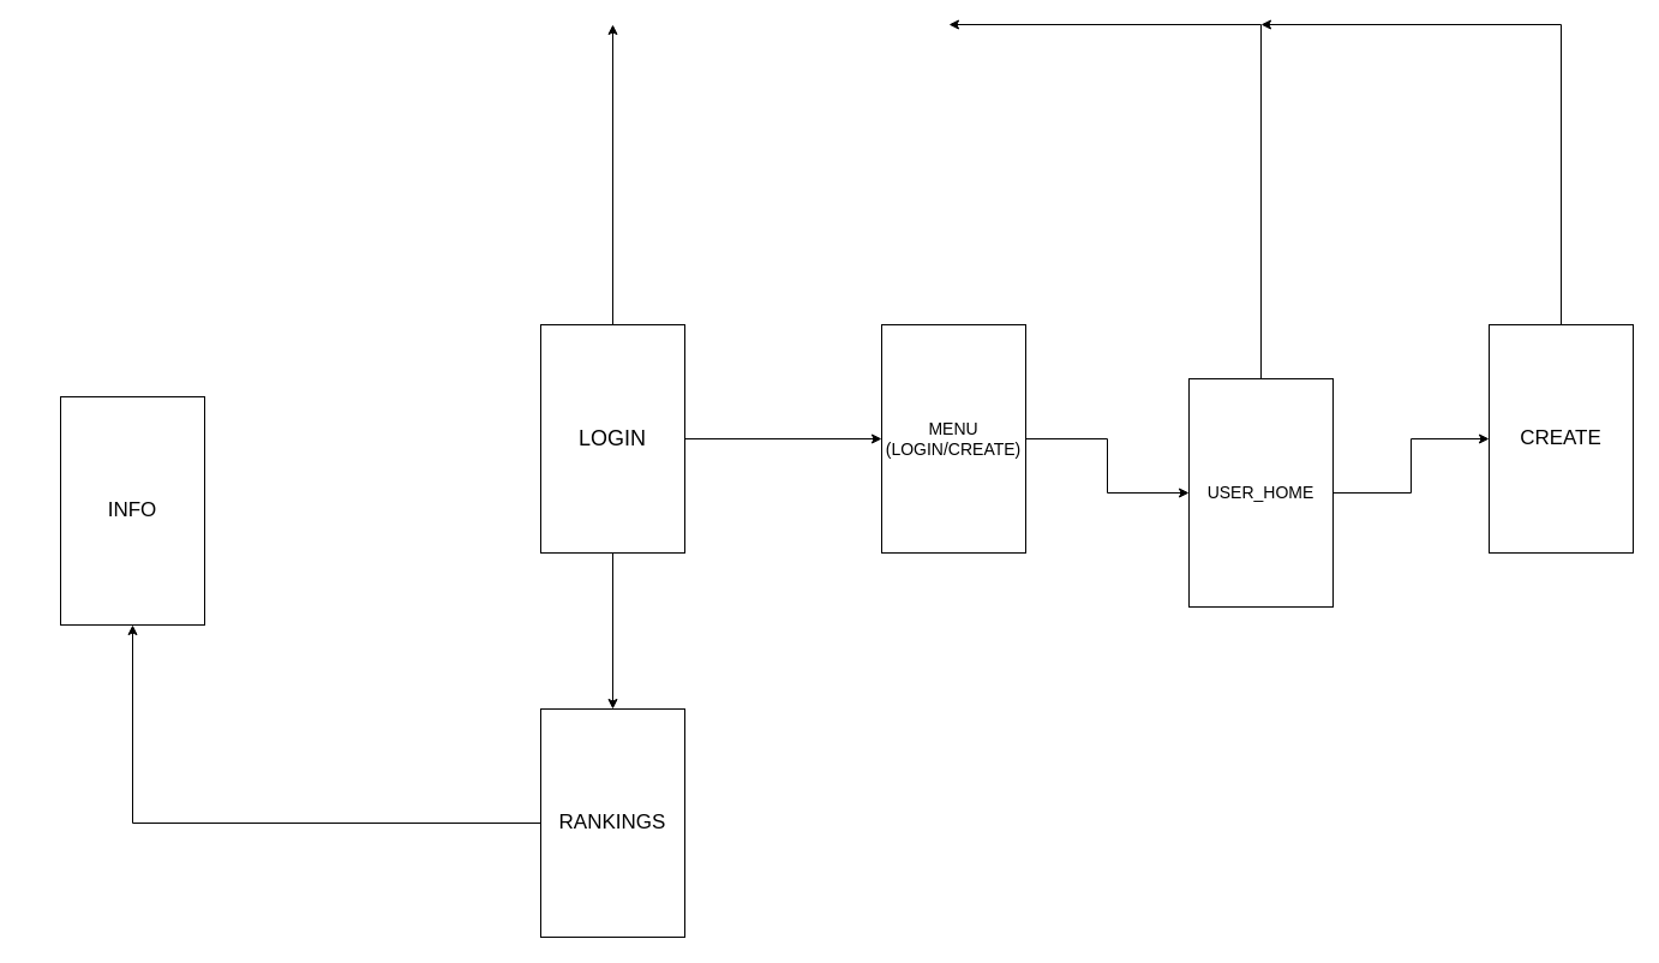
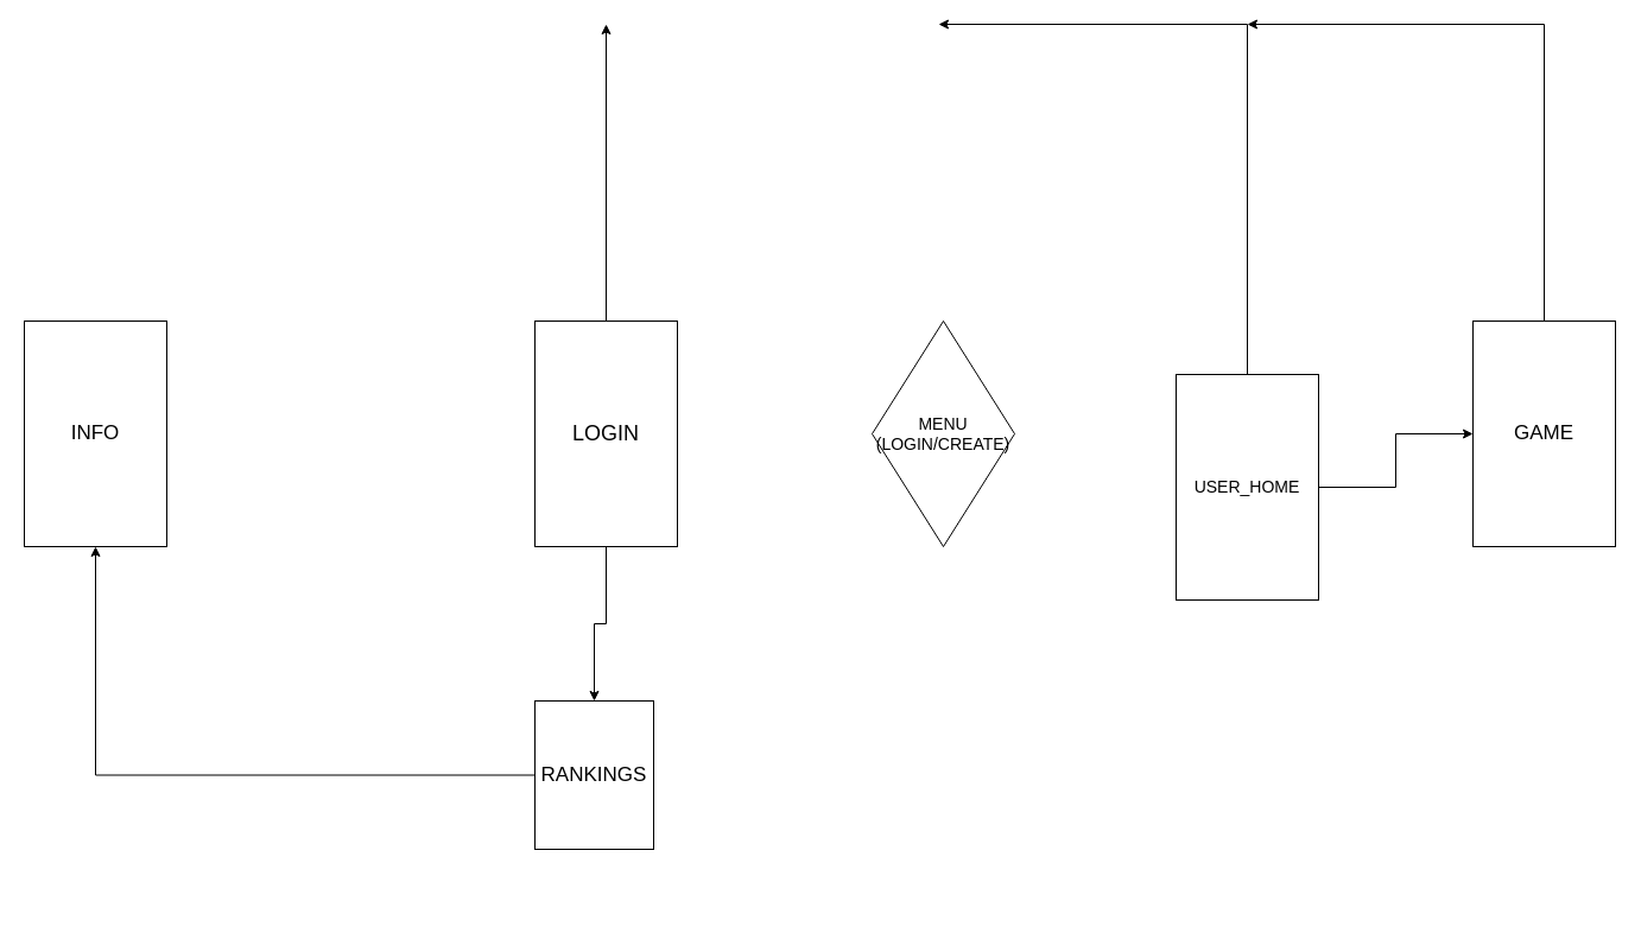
- <mxCell id="2" style="edgeStyle=orthogonalEdgeStyle;rounded=0;orthogonalLoop=1;jettySize=auto;html=1;fontSize=14;entryX=0;entryY=0.5;entryDx=0;entryDy=0;" parent="1" source="5" target="7" edge="1"><mxGeometry relative="1" as="geometry" /></mxCell>
- <mxCell id="7" value="MENU (LOGIN/CREATE)" style="rounded=0;whiteSpace=wrap;html=1;fontSize=14;" parent="1" vertex="1"><mxGeometry x="734" y="270" width="120" height="190" as="geometry" /></mxCell>
+ <mxCell id="7" value="MENU (LOGIN/CREATE)" style="rhombus;whiteSpace=wrap;html=1;fontSize=14;" parent="1" vertex="1"><mxGeometry x="734" y="270" width="120" height="190" as="geometry" /></mxCell>
- <mxCell id="12" value="CREATE" style="rounded=0;whiteSpace=wrap;html=1;fontSize=17;" parent="1" vertex="1"><mxGeometry x="1240" y="270" width="120" height="190" as="geometry" /></mxCell>
+ <mxCell id="12" value="GAME" style="rounded=0;whiteSpace=wrap;html=1;fontSize=17;" parent="1" vertex="1"><mxGeometry x="1240" y="270" width="120" height="190" as="geometry" /></mxCell>
- <mxCell id="6" style="edgeStyle=orthogonalEdgeStyle;rounded=0;orthogonalLoop=1;jettySize=auto;html=1;fontSize=14;" parent="1" source="7" target="10" edge="1"><mxGeometry relative="1" as="geometry" /></mxCell>
- <mxCell id="15" value="INFO" style="rounded=0;whiteSpace=wrap;html=1;fontSize=17;" parent="1" vertex="1"><mxGeometry x="50" y="330" width="120" height="190" as="geometry" /></mxCell>
+ <mxCell id="15" value="INFO" style="rounded=0;whiteSpace=wrap;html=1;fontSize=17;" parent="1" vertex="1"><mxGeometry x="20" y="270" width="120" height="190" as="geometry" /></mxCell>
- <mxCell id="14" value="RANKINGS" style="rounded=0;whiteSpace=wrap;html=1;fontSize=17;" parent="1" vertex="1"><mxGeometry x="450" y="590" width="120" height="190" as="geometry" /></mxCell>
+ <mxCell id="14" value="RANKINGS" style="rounded=0;whiteSpace=wrap;html=1;fontSize=17;" parent="1" vertex="1"><mxGeometry x="450" y="590" width="100" height="125" as="geometry" /></mxCell>
